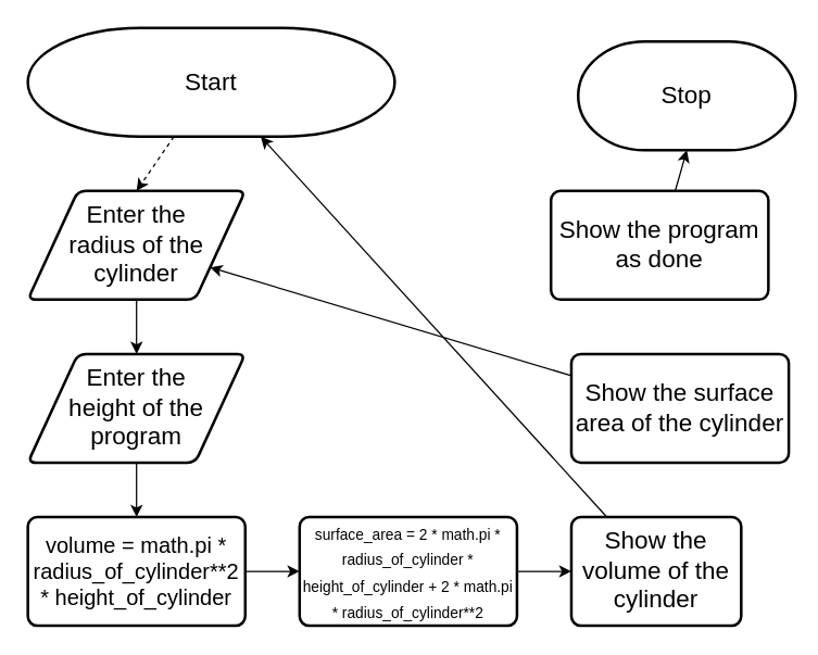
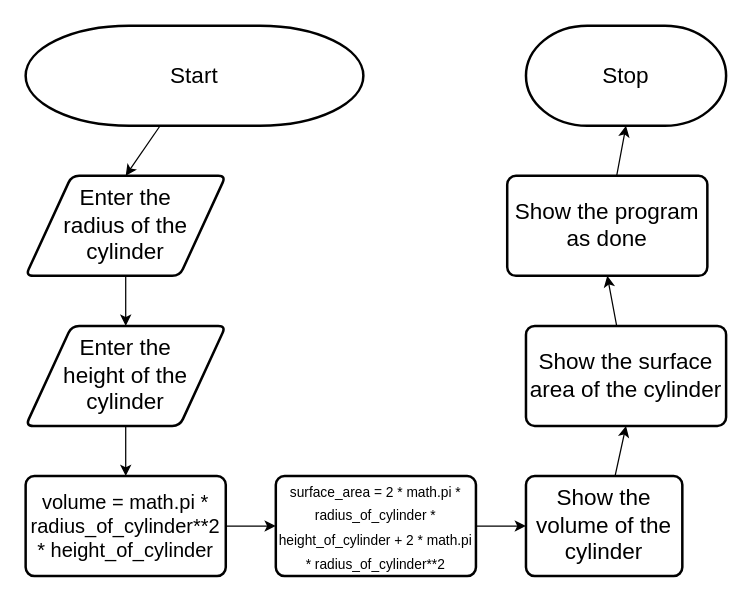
- <mxCell id="4" value="&lt;font style=&quot;font-size: 18px&quot;&gt;Stop&lt;/font&gt;" style="strokeWidth=2;html=1;shape=mxgraph.flowchart.terminator;whiteSpace=wrap;" parent="1" vertex="1"><mxGeometry x="425" y="30" width="160" height="80" as="geometry" /></mxCell>
+ <mxCell id="4" value="&lt;font style=&quot;font-size: 18px&quot;&gt;Stop&lt;/font&gt;" style="strokeWidth=2;html=1;shape=mxgraph.flowchart.terminator;whiteSpace=wrap;" parent="1" vertex="1"><mxGeometry x="420" width="160" height="80" as="geometry" y="20" /></mxCell>
- <mxCell id="2" style="edgeStyle=none;html=1;entryX=0.5;entryY=0;entryDx=0;entryDy=0;fontSize=16;dashed=1;" parent="1" source="3" target="6" edge="1"><mxGeometry relative="1" as="geometry" /></mxCell>
+ <mxCell id="2" style="edgeStyle=none;html=1;entryX=0.5;entryY=0;entryDx=0;entryDy=0;fontSize=16;" parent="1" source="3" target="6" edge="1"><mxGeometry relative="1" as="geometry" /></mxCell>
- <mxCell id="12" style="edgeStyle=none;html=1;fontSize=11;" edge="1" parent="1" source="13" target="6"><mxGeometry relative="1" as="geometry" /></mxCell>
+ <mxCell id="12" style="edgeStyle=none;html=1;entryX=0.5;entryY=1;entryDx=0;entryDy=0;fontSize=11;" edge="1" parent="1" source="13" target="11"><mxGeometry relative="1" as="geometry" /></mxCell>
- <mxCell id="15" style="edgeStyle=none;html=1;fontSize=11;" edge="1" parent="1" source="16" target="3"><mxGeometry relative="1" as="geometry" /></mxCell>
+ <mxCell id="15" style="edgeStyle=none;html=1;entryX=0.5;entryY=1;entryDx=0;entryDy=0;fontSize=11;" edge="1" parent="1" source="16" target="13"><mxGeometry relative="1" as="geometry" /></mxCell>
- <mxCell id="14" value="&lt;font style=&quot;font-size: 18px&quot;&gt;Enter the &lt;br style=&quot;font-size: 18px&quot;&gt;height of the &lt;br style=&quot;font-size: 18px&quot;&gt;program&lt;/font&gt;" style="shape=parallelogram;html=1;strokeWidth=2;perimeter=parallelogramPerimeter;whiteSpace=wrap;rounded=1;arcSize=12;size=0.23;fontSize=18;" vertex="1" parent="1"><mxGeometry y="260" width="160" height="80" as="geometry" x="20" /></mxCell>
+ <mxCell id="14" value="&lt;font style=&quot;font-size: 18px&quot;&gt;Enter the &lt;br style=&quot;font-size: 18px&quot;&gt;height of the &lt;br style=&quot;font-size: 18px&quot;&gt;cylinder&lt;/font&gt;" style="shape=parallelogram;html=1;strokeWidth=2;perimeter=parallelogramPerimeter;whiteSpace=wrap;rounded=1;arcSize=12;size=0.23;fontSize=18;" vertex="1" parent="1"><mxGeometry y="260" width="160" height="80" as="geometry" x="20" /></mxCell>
